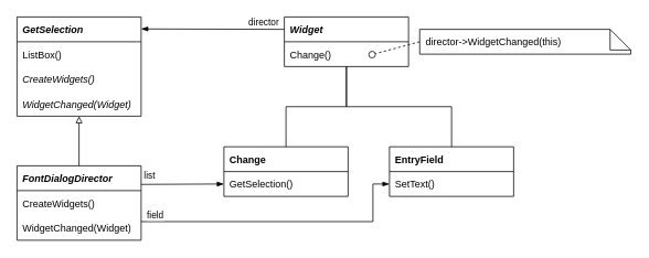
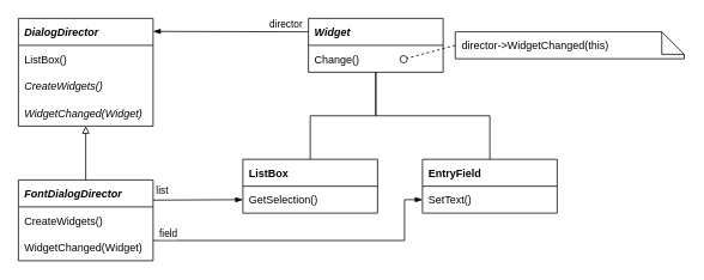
- <mxCell id="2" value="GetSelection" style="swimlane;fontStyle=3;childLayout=stackLayout;horizontal=1;startSize=30;fillColor=none;horizontalStack=0;resizeParent=1;resizeParentMax=0;resizeLast=0;collapsible=0;marginBottom=0;fontSize=12;swimlaneHead=1;swimlaneBody=1;connectable=1;allowArrows=1;dropTarget=1;align=left;spacingLeft=5;" vertex="1" parent="1"><mxGeometry x="20" y="20" width="150" height="120" as="geometry"><mxRectangle x="245" y="370" width="90" height="26" as="alternateBounds" /></mxGeometry></mxCell>
+ <mxCell id="2" value="DialogDirector" style="swimlane;fontStyle=3;childLayout=stackLayout;horizontal=1;startSize=30;fillColor=none;horizontalStack=0;resizeParent=1;resizeParentMax=0;resizeLast=0;collapsible=0;marginBottom=0;fontSize=12;swimlaneHead=1;swimlaneBody=1;connectable=1;allowArrows=1;dropTarget=1;align=left;spacingLeft=5;" vertex="1" parent="1"><mxGeometry x="20" y="20" width="150" height="120" as="geometry"><mxRectangle x="245" y="370" width="90" height="26" as="alternateBounds" /></mxGeometry></mxCell>
- <mxCell id="11" value="Change" style="swimlane;fontStyle=1;childLayout=stackLayout;horizontal=1;startSize=30;fillColor=none;horizontalStack=0;resizeParent=1;resizeParentMax=0;resizeLast=0;collapsible=0;marginBottom=0;fontSize=12;swimlaneHead=1;swimlaneBody=1;connectable=1;allowArrows=1;dropTarget=1;align=left;spacingLeft=5;" vertex="1" parent="1"><mxGeometry x="270" y="177" width="150" height="60" as="geometry"><mxRectangle x="245" y="370" width="90" height="26" as="alternateBounds" /></mxGeometry></mxCell>
+ <mxCell id="11" value="ListBox" style="swimlane;fontStyle=1;childLayout=stackLayout;horizontal=1;startSize=30;fillColor=none;horizontalStack=0;resizeParent=1;resizeParentMax=0;resizeLast=0;collapsible=0;marginBottom=0;fontSize=12;swimlaneHead=1;swimlaneBody=1;connectable=1;allowArrows=1;dropTarget=1;align=left;spacingLeft=5;" vertex="1" parent="1"><mxGeometry x="270" y="177" width="150" height="60" as="geometry"><mxRectangle x="245" y="370" width="90" height="26" as="alternateBounds" /></mxGeometry></mxCell>
